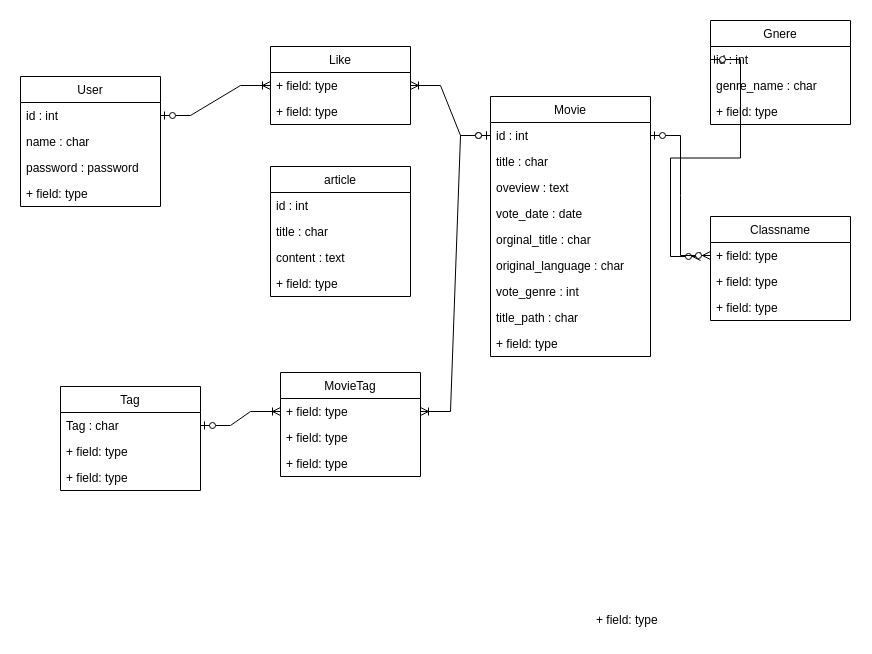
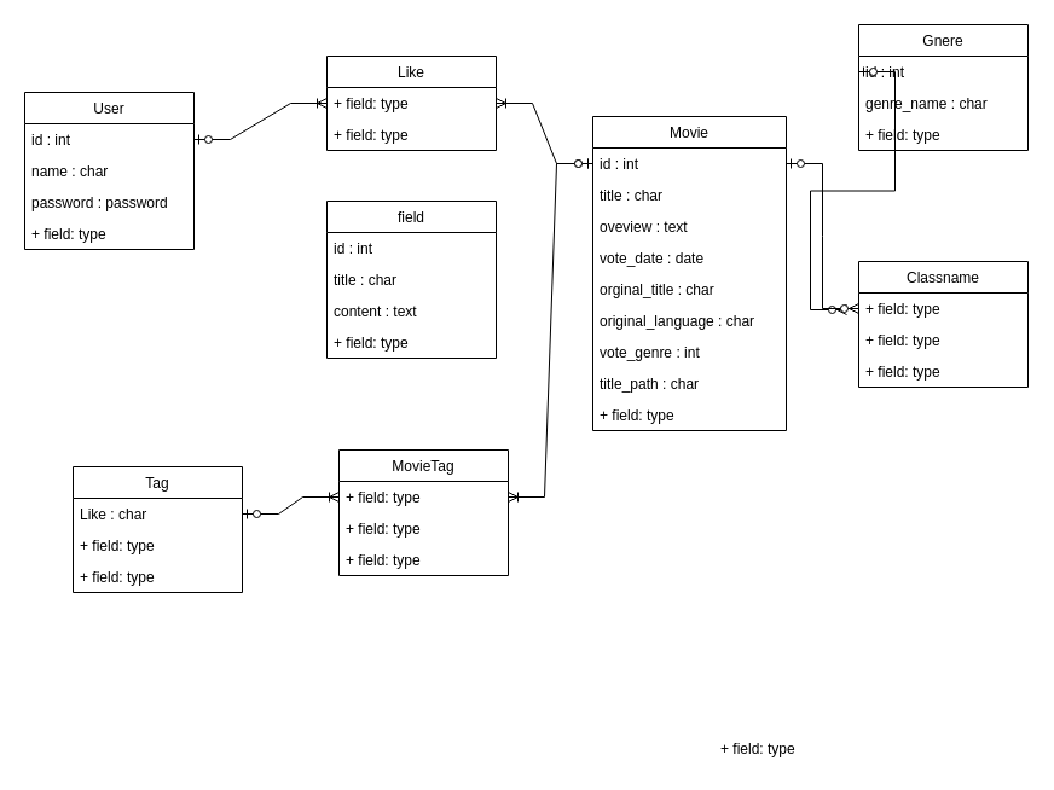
- <mxCell id="33" value="article" style="swimlane;fontStyle=0;childLayout=stackLayout;horizontal=1;startSize=26;fillColor=none;horizontalStack=0;resizeParent=1;resizeParentMax=0;resizeLast=0;collapsible=1;marginBottom=0;" parent="1" vertex="1"><mxGeometry x="270" y="166" width="140" height="130" as="geometry" /></mxCell>
+ <mxCell id="33" value="field" style="swimlane;fontStyle=0;childLayout=stackLayout;horizontal=1;startSize=26;fillColor=none;horizontalStack=0;resizeParent=1;resizeParentMax=0;resizeLast=0;collapsible=1;marginBottom=0;" parent="1" vertex="1"><mxGeometry x="270" y="166" width="140" height="130" as="geometry" /></mxCell>
- <mxCell id="19" value="Tag : char" style="text;strokeColor=none;fillColor=none;align=left;verticalAlign=top;spacingLeft=4;spacingRight=4;overflow=hidden;rotatable=0;points=[[0,0.5],[1,0.5]];portConstraint=eastwest;" parent="18" vertex="1"><mxGeometry y="26" width="140" height="26" as="geometry" /></mxCell>
+ <mxCell id="19" value="Like : char" style="text;strokeColor=none;fillColor=none;align=left;verticalAlign=top;spacingLeft=4;spacingRight=4;overflow=hidden;rotatable=0;points=[[0,0.5],[1,0.5]];portConstraint=eastwest;" parent="18" vertex="1"><mxGeometry y="26" width="140" height="26" as="geometry" /></mxCell>
